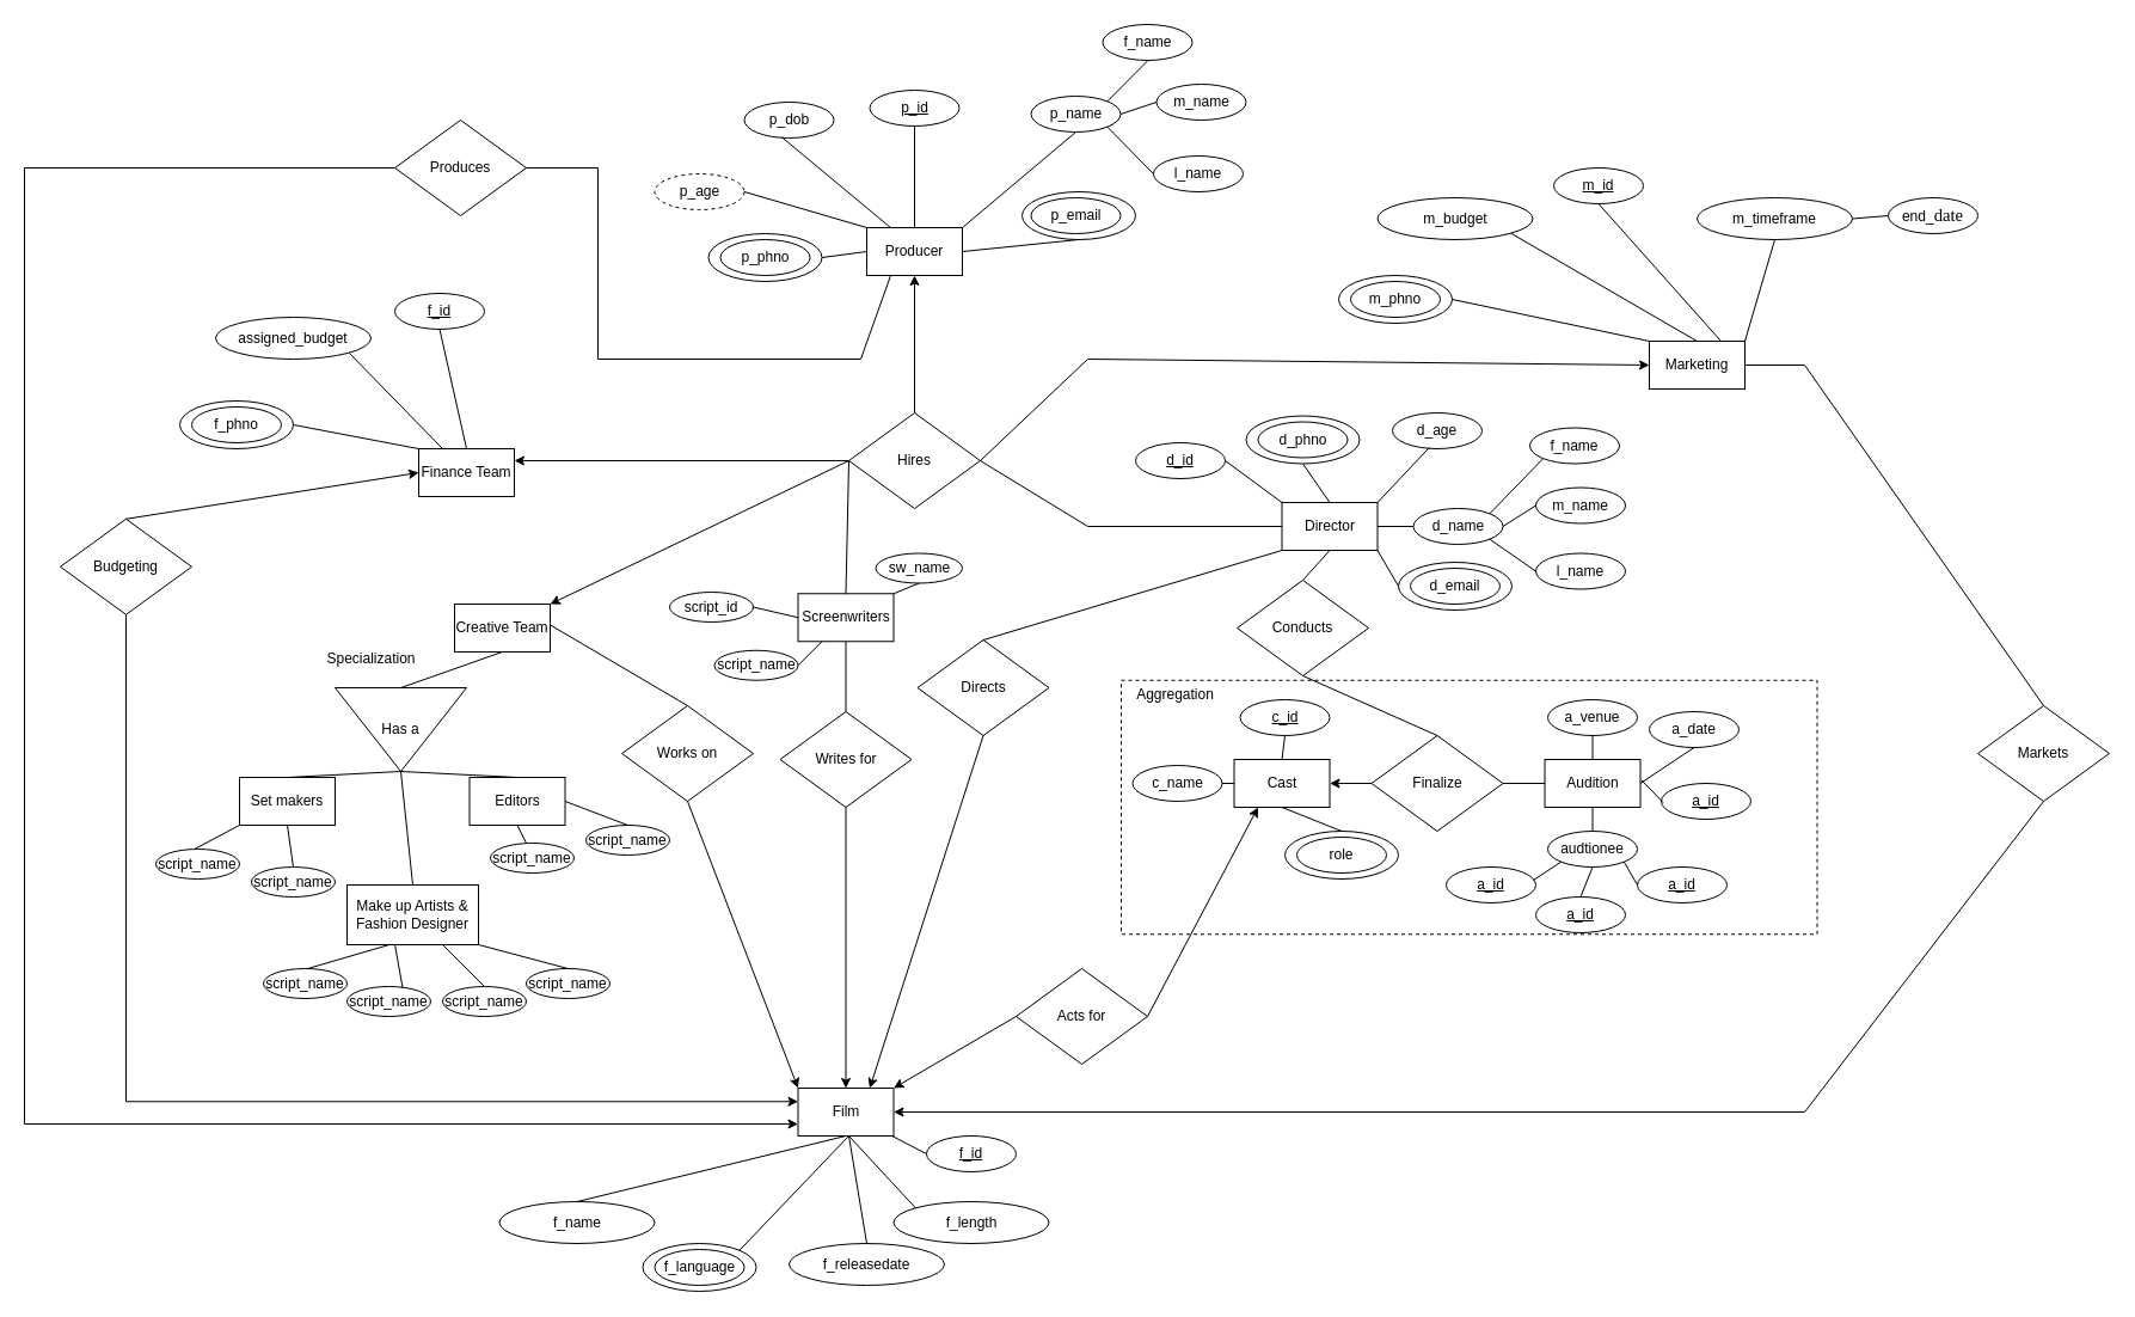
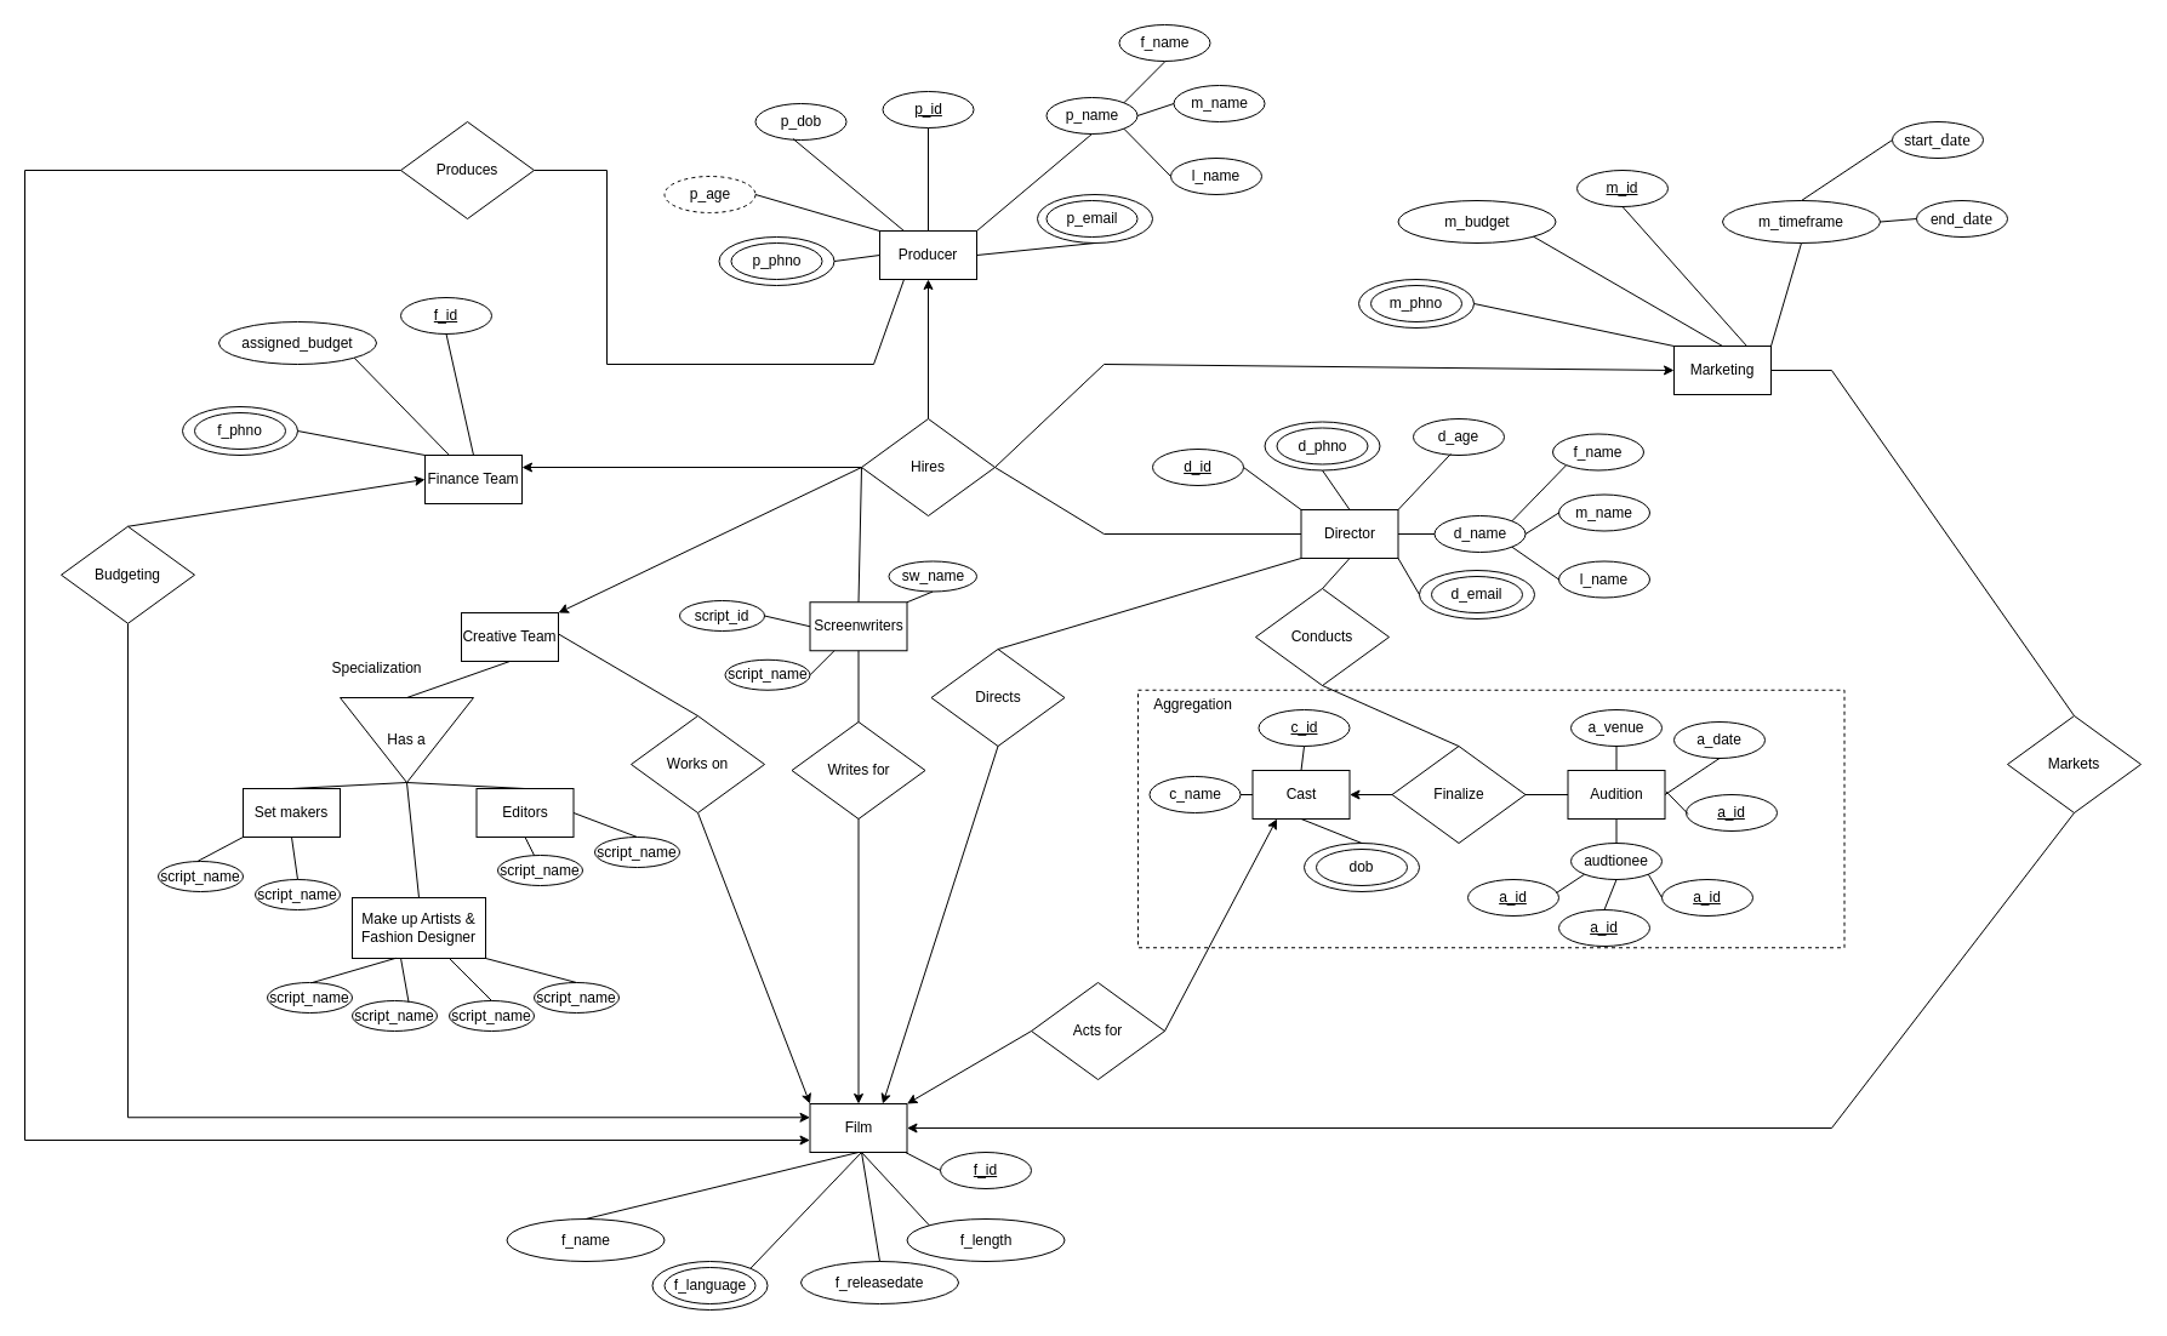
+ <mxCell id="113" value="start_&lt;span style=&quot;font-size:11.0pt;line-height:&lt;br/&gt;107%;font-family:&amp;quot;Times New Roman&amp;quot;,&amp;quot;serif&amp;quot;;mso-fareast-font-family:Calibri;&lt;br/&gt;mso-fareast-theme-font:minor-latin;mso-ansi-language:EN-IN;mso-fareast-language:&lt;br/&gt;EN-US;mso-bidi-language:AR-SA&quot; lang=&quot;EN-IN&quot;&gt;date&lt;/span&gt;" style="ellipse;whiteSpace=wrap;html=1;" parent="1" vertex="1"><mxGeometry x="1560" y="100" width="75" height="30" as="geometry" /></mxCell>
+ <mxCell id="115" value="" style="endArrow=none;html=1;rounded=0;exitX=0.5;exitY=0;exitDx=0;exitDy=0;entryX=0;entryY=0.5;entryDx=0;entryDy=0;" parent="1" source="89" target="113" edge="1"><mxGeometry width="50" height="50" relative="1" as="geometry"><mxPoint x="1500" y="277" as="sourcePoint" /><mxPoint x="1544" y="230" as="targetPoint" /></mxGeometry></mxCell>
- <mxCell id="120" value="&lt;p&gt;role&lt;/p&gt;" style="ellipse;whiteSpace=wrap;html=1;" parent="1" vertex="1"><mxGeometry x="1085" y="700" width="75" height="30" as="geometry" /></mxCell>
+ <mxCell id="120" value="&lt;p&gt;dob&lt;/p&gt;" style="ellipse;whiteSpace=wrap;html=1;" parent="1" vertex="1"><mxGeometry x="1085" y="700" width="75" height="30" as="geometry" /></mxCell>
